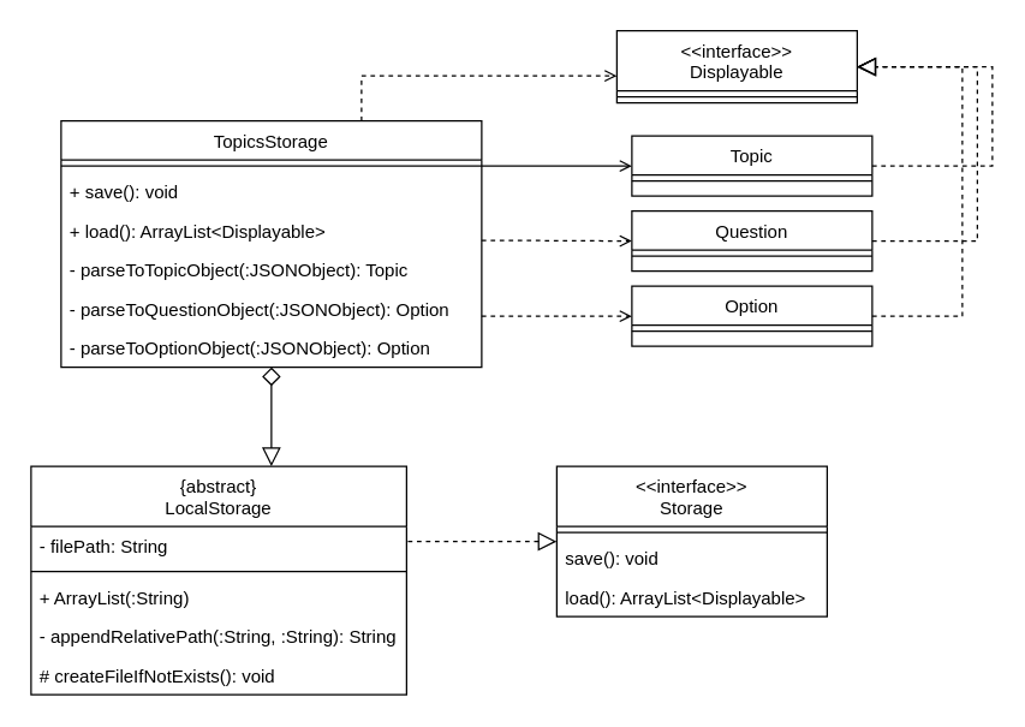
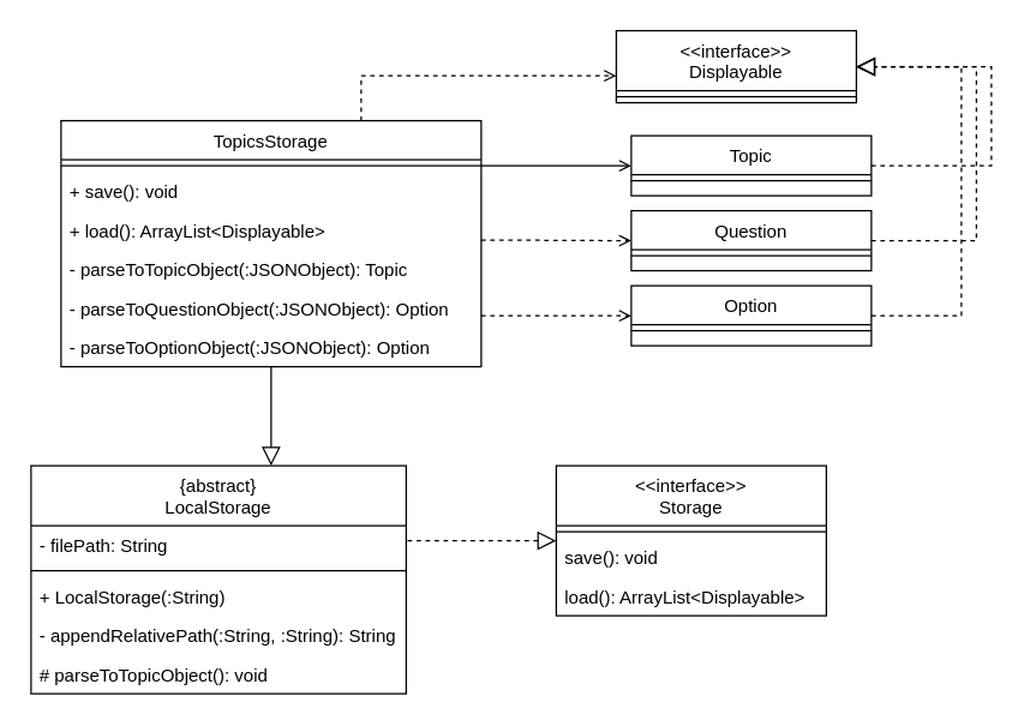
- <mxCell id="3" value="" style="endArrow=diamond;endSize=10;endFill=0;shadow=0;strokeWidth=1;rounded=0;edgeStyle=elbowEdgeStyle;elbow=vertical;startArrow=block;startFill=0;startSize=10;" parent="1" source="21" target="8" edge="1"><mxGeometry width="160" relative="1" as="geometry"><mxPoint x="140" y="383" as="sourcePoint" /><mxPoint x="240" y="281" as="targetPoint" /><Array as="points"><mxPoint x="180" y="270" /><mxPoint x="210" y="260" /></Array></mxGeometry></mxCell>
+ <mxCell id="3" value="" style="endArrow=none;endSize=10;endFill=0;shadow=0;strokeWidth=1;rounded=0;edgeStyle=elbowEdgeStyle;elbow=vertical;startArrow=block;startFill=0;startSize=10;" parent="1" source="21" target="8" edge="1"><mxGeometry width="160" relative="1" as="geometry"><mxPoint x="140" y="383" as="sourcePoint" /><mxPoint x="240" y="281" as="targetPoint" /><Array as="points"><mxPoint x="180" y="270" /><mxPoint x="210" y="260" /></Array></mxGeometry></mxCell>
- <mxCell id="24" value="+ ArrayList(:String)" style="text;align=left;verticalAlign=top;spacingLeft=4;spacingRight=4;overflow=hidden;rotatable=0;points=[[0,0.5],[1,0.5]];portConstraint=eastwest;fontStyle=0" vertex="1" parent="21"><mxGeometry y="74" width="250" height="26" as="geometry" /></mxCell>
+ <mxCell id="24" value="+ LocalStorage(:String)" style="text;align=left;verticalAlign=top;spacingLeft=4;spacingRight=4;overflow=hidden;rotatable=0;points=[[0,0.5],[1,0.5]];portConstraint=eastwest;fontStyle=0" vertex="1" parent="21"><mxGeometry y="74" width="250" height="26" as="geometry" /></mxCell>
- <mxCell id="26" value="# createFileIfNotExists(): void" style="text;align=left;verticalAlign=top;spacingLeft=4;spacingRight=4;overflow=hidden;rotatable=0;points=[[0,0.5],[1,0.5]];portConstraint=eastwest;fontStyle=0" parent="21" vertex="1"><mxGeometry y="126" width="250" height="26" as="geometry" /></mxCell>
+ <mxCell id="26" value="# parseToTopicObject(): void" style="text;align=left;verticalAlign=top;spacingLeft=4;spacingRight=4;overflow=hidden;rotatable=0;points=[[0,0.5],[1,0.5]];portConstraint=eastwest;fontStyle=0" parent="21" vertex="1"><mxGeometry y="126" width="250" height="26" as="geometry" /></mxCell>
